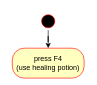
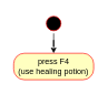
- <mxCell id="4" value="press F4&lt;br&gt;(use healing potion)" style="rounded=1;whiteSpace=wrap;html=1;arcSize=40;fontColor=#000000;fillColor=#ffffc0;strokeColor=#ff0000;" vertex="1" parent="1"><mxGeometry x="20" y="80" width="120" height="50" as="geometry" /></mxCell>
+ <mxCell id="4" value="press F4&lt;br&gt;(use healing potion)" style="rounded=1;whiteSpace=wrap;html=1;arcSize=40;fontColor=#000000;fillColor=#ffffc0;strokeColor=#ff0000;" vertex="1" parent="1"><mxGeometry x="20" y="80" width="120" height="40" as="geometry" /></mxCell>
